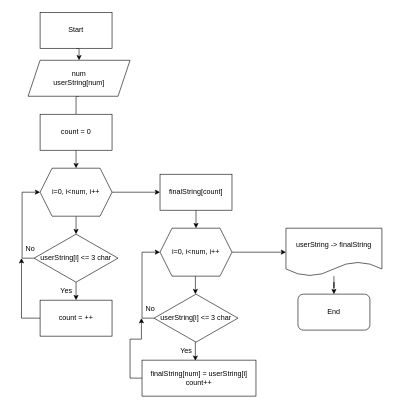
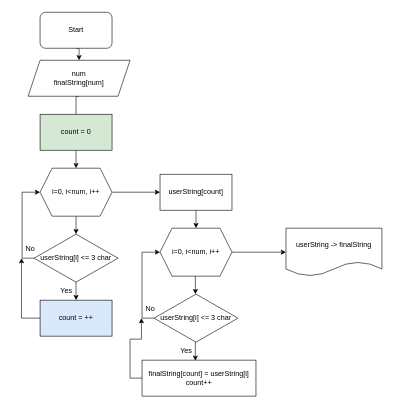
- <mxCell id="3" value="Start" style="whiteSpace=wrap;html=1;rounded=0;" vertex="1" parent="1"><mxGeometry x="66" y="20" width="120" height="60" as="geometry" /></mxCell>
+ <mxCell id="3" value="Start" style="rounded=1;whiteSpace=wrap;html=1;" vertex="1" parent="1"><mxGeometry x="66" y="20" width="120" height="60" as="geometry" /></mxCell>
- <mxCell id="5" value="&lt;div&gt;num&lt;/div&gt;&lt;div&gt;userString[num]&lt;/div&gt;" style="shape=parallelogram;perimeter=parallelogramPerimeter;whiteSpace=wrap;html=1;fixedSize=1;" vertex="1" parent="1"><mxGeometry x="46" y="100" width="170" height="60" as="geometry" /></mxCell>
+ <mxCell id="5" value="&lt;div&gt;num&lt;/div&gt;&lt;div&gt;finalString[num]&lt;/div&gt;" style="shape=parallelogram;perimeter=parallelogramPerimeter;whiteSpace=wrap;html=1;fixedSize=1;" vertex="1" parent="1"><mxGeometry x="46" y="100" width="170" height="60" as="geometry" /></mxCell>
- <mxCell id="10" value="count = 0" style="rounded=0;whiteSpace=wrap;html=1;" vertex="1" parent="1"><mxGeometry x="66" y="190" width="120" height="60" as="geometry" /></mxCell>
+ <mxCell id="10" value="count = 0" style="rounded=0;whiteSpace=wrap;html=1;fillColor=#d5e8d4;" vertex="1" parent="1"><mxGeometry x="66" y="190" width="120" height="60" as="geometry" /></mxCell>
- <mxCell id="19" value="finalString[count]" style="rounded=0;whiteSpace=wrap;html=1;" vertex="1" parent="1"><mxGeometry x="266" y="290" width="120" height="60" as="geometry" /></mxCell>
+ <mxCell id="19" value="userString[count]" style="rounded=0;whiteSpace=wrap;html=1;" vertex="1" parent="1"><mxGeometry x="266" y="290" width="120" height="60" as="geometry" /></mxCell>
- <mxCell id="30" value="" style="edgeStyle=orthogonalEdgeStyle;rounded=0;orthogonalLoop=1;jettySize=auto;html=1;startArrow=none;startFill=0;endArrow=classic;endFill=1;" edge="1" parent="1" source="31" target="32"><mxGeometry relative="1" as="geometry" /></mxCell>
- <mxCell id="32" value="End" style="rounded=1;whiteSpace=wrap;html=1;" vertex="1" parent="1"><mxGeometry x="496" y="490" width="120" height="60" as="geometry" /></mxCell>
- <mxCell id="15" value="count = ++" style="rounded=0;whiteSpace=wrap;html=1;" vertex="1" parent="1"><mxGeometry x="66" y="500" width="120" height="60" as="geometry" /></mxCell>
+ <mxCell id="15" value="count = ++" style="rounded=0;whiteSpace=wrap;html=1;fillColor=#dae8fc;" vertex="1" parent="1"><mxGeometry x="66" y="500" width="120" height="60" as="geometry" /></mxCell>
- <mxCell id="28" value="&lt;div&gt;finalString[num] = userString[i]&lt;/div&gt;&lt;div&gt;count++&lt;br&gt;&lt;/div&gt;" style="rounded=0;whiteSpace=wrap;html=1;" vertex="1" parent="1"><mxGeometry x="236" y="600" width="190" height="60" as="geometry" /></mxCell>
+ <mxCell id="28" value="&lt;div&gt;finalString[count] = userString[i]&lt;/div&gt;&lt;div&gt;count++&lt;br&gt;&lt;/div&gt;" style="rounded=0;whiteSpace=wrap;html=1;" vertex="1" parent="1"><mxGeometry x="236" y="600" width="190" height="60" as="geometry" /></mxCell>
